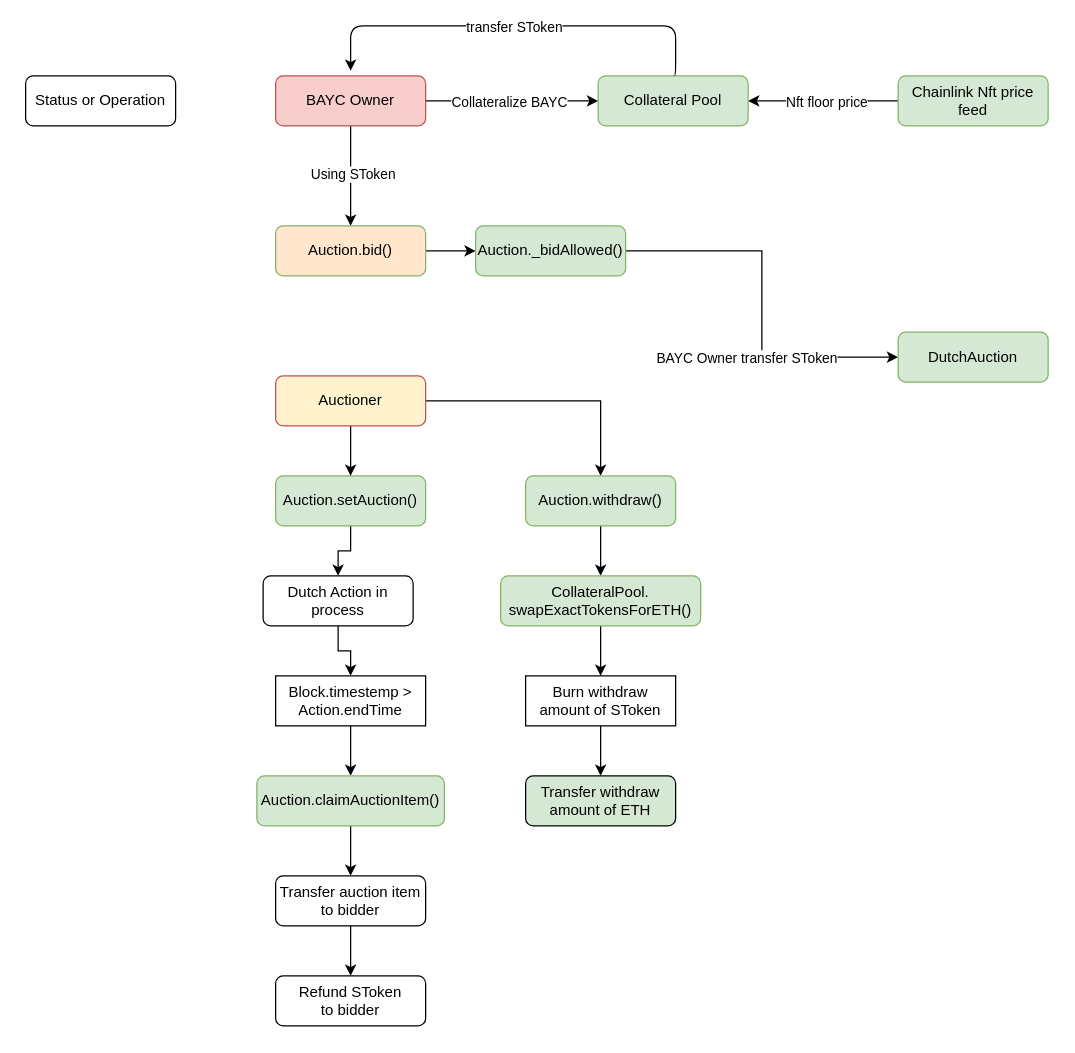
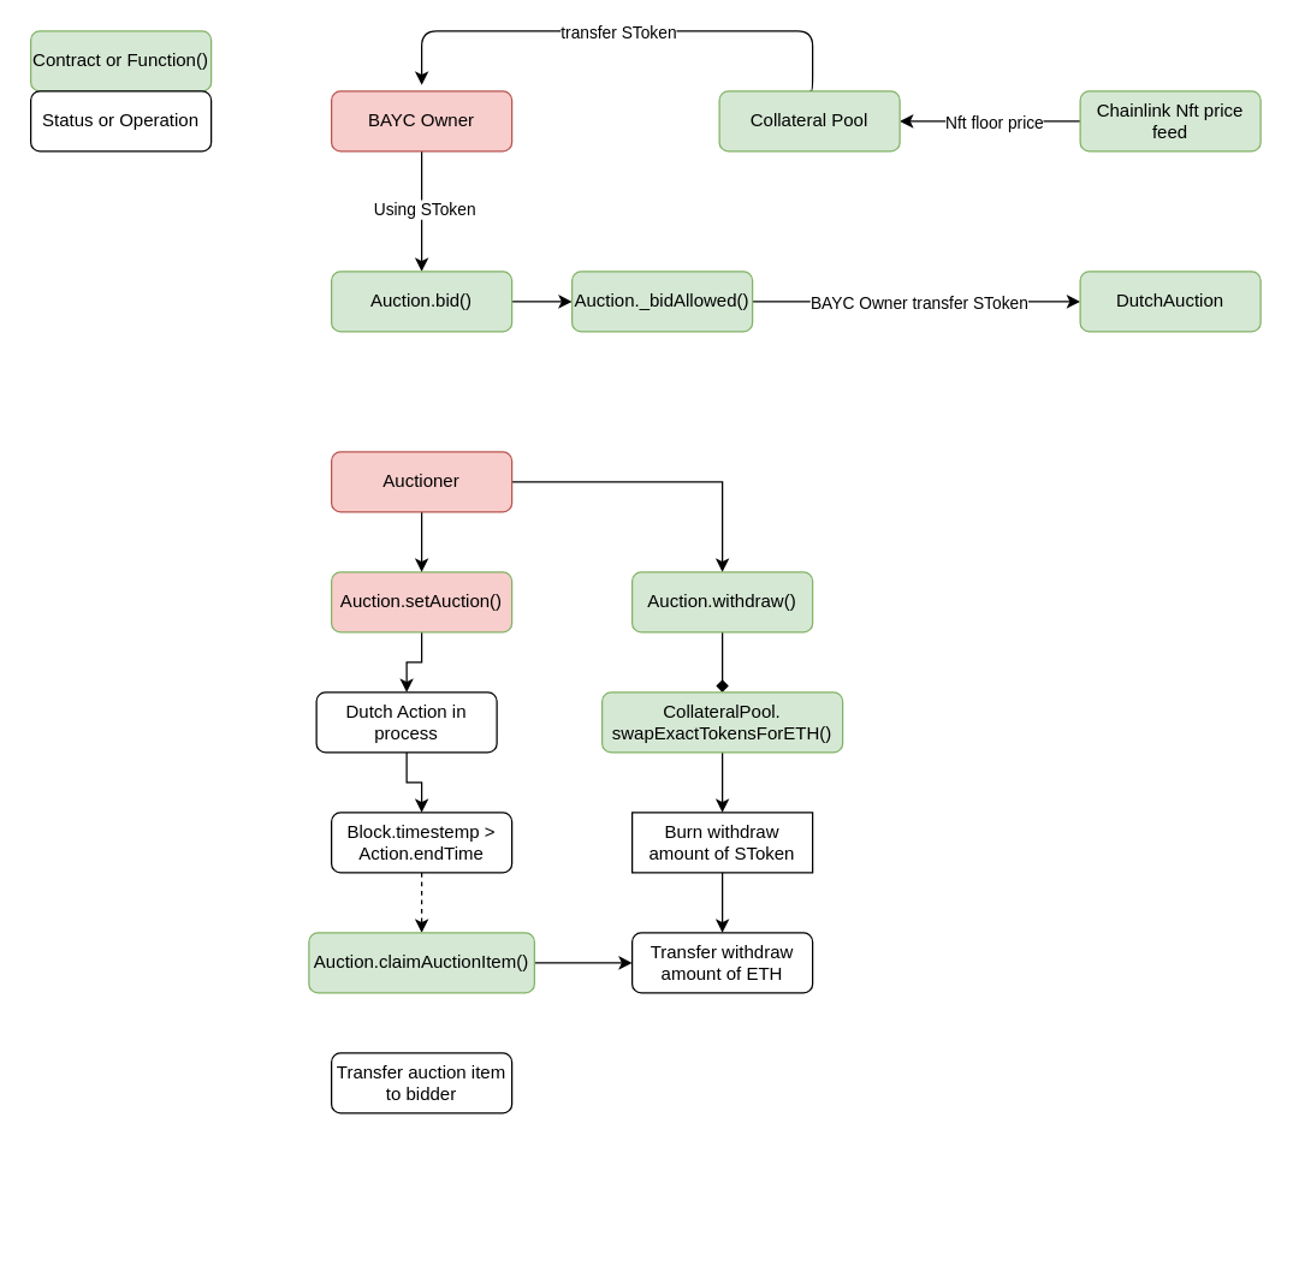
+ <mxCell id="22" value="Contract or Function()" style="rounded=1;whiteSpace=wrap;html=1;fontSize=12;glass=0;strokeWidth=1;shadow=0;labelBackgroundColor=none;fillColor=#d5e8d4;strokeColor=#82b366;" parent="1" vertex="1"><mxGeometry y="20" width="120" height="40" as="geometry" x="20" /></mxCell>
- <mxCell id="2" value="" style="edgeStyle=orthogonalEdgeStyle;rounded=1;orthogonalLoop=1;jettySize=auto;html=1;entryX=0;entryY=0.5;entryDx=0;entryDy=0;labelBackgroundColor=none;fontColor=default;" parent="1" source="6" target="11" edge="1"><mxGeometry relative="1" as="geometry"><mxPoint x="380" y="80" as="targetPoint" /><Array as="points"><mxPoint x="430" y="80" /><mxPoint x="430" y="80" /></Array></mxGeometry></mxCell>
- <mxCell id="3" value="Collateralize&amp;nbsp;BAYC" style="edgeLabel;html=1;align=center;verticalAlign=middle;resizable=0;points=[];" parent="2" vertex="1" connectable="0"><mxGeometry x="-0.041" relative="1" as="geometry"><mxPoint as="offset" /></mxGeometry></mxCell>
- <mxCell id="19" value="Auction.bid()" style="rounded=1;whiteSpace=wrap;html=1;fontSize=12;glass=0;strokeWidth=1;shadow=0;labelBackgroundColor=none;fillColor=#ffe6cc;strokeColor=#82b366;" parent="1" vertex="1"><mxGeometry x="220" y="180" width="120" height="40" as="geometry" /></mxCell>
+ <mxCell id="19" value="Auction.bid()" style="rounded=1;whiteSpace=wrap;html=1;fontSize=12;glass=0;strokeWidth=1;shadow=0;labelBackgroundColor=none;fillColor=#d5e8d4;strokeColor=#82b366;" parent="1" vertex="1"><mxGeometry x="220" y="180" width="120" height="40" as="geometry" /></mxCell>
- <mxCell id="27" value="DutchAuction" style="rounded=1;whiteSpace=wrap;html=1;fontSize=12;glass=0;strokeWidth=1;shadow=0;labelBackgroundColor=none;fillColor=#d5e8d4;strokeColor=#82b366;" parent="1" vertex="1"><mxGeometry x="718" y="265" width="120" height="40" as="geometry" /></mxCell>
+ <mxCell id="27" value="DutchAuction" style="rounded=1;whiteSpace=wrap;html=1;fontSize=12;glass=0;strokeWidth=1;shadow=0;labelBackgroundColor=none;fillColor=#d5e8d4;strokeColor=#82b366;" parent="1" vertex="1"><mxGeometry x="718" y="180" width="120" height="40" as="geometry" /></mxCell>
- <mxCell id="17" value="Auctioner" style="rounded=1;whiteSpace=wrap;html=1;fontSize=12;glass=0;strokeWidth=1;shadow=0;labelBackgroundColor=none;fillColor=#fff2cc;strokeColor=#b85450;" parent="1" vertex="1"><mxGeometry x="220" y="300" width="120" height="40" as="geometry" /></mxCell>
+ <mxCell id="17" value="Auctioner" style="rounded=1;whiteSpace=wrap;html=1;fontSize=12;glass=0;strokeWidth=1;shadow=0;labelBackgroundColor=none;fillColor=#f8cecc;strokeColor=#b85450;" parent="1" vertex="1"><mxGeometry x="220" y="300" width="120" height="40" as="geometry" /></mxCell>
- <mxCell id="14" value="Auction.setAuction()" style="rounded=1;whiteSpace=wrap;html=1;fontSize=12;glass=0;strokeWidth=1;shadow=0;labelBackgroundColor=none;fillColor=#d5e8d4;strokeColor=#82b366;" parent="1" vertex="1"><mxGeometry x="220" y="380" width="120" height="40" as="geometry" /></mxCell>
+ <mxCell id="14" value="Auction.setAuction()" style="rounded=1;whiteSpace=wrap;html=1;fontSize=12;glass=0;strokeWidth=1;shadow=0;labelBackgroundColor=none;fillColor=#f8cecc;strokeColor=#82b366;" parent="1" vertex="1"><mxGeometry x="220" y="380" width="120" height="40" as="geometry" /></mxCell>
- <mxCell id="35" value="" style="edgeStyle=orthogonalEdgeStyle;rounded=0;orthogonalLoop=1;jettySize=auto;html=1;" parent="1" source="36" target="38" edge="1"><mxGeometry relative="1" as="geometry" /></mxCell>
+ <mxCell id="35" value="" style="edgeStyle=orthogonalEdgeStyle;rounded=0;orthogonalLoop=1;jettySize=auto;html=1;endArrow=diamond;" parent="1" source="36" target="38" edge="1"><mxGeometry relative="1" as="geometry" /></mxCell>
- <mxCell id="30" value="Block.timestemp &amp;gt;&lt;br&gt;Action.endTime" style="whiteSpace=wrap;html=1;fontSize=12;glass=0;strokeWidth=1;shadow=0;labelBackgroundColor=none;rounded=0;" parent="1" vertex="1"><mxGeometry x="220" y="540" width="120" height="40" as="geometry" /></mxCell>
+ <mxCell id="30" value="Block.timestemp &amp;gt;&lt;br&gt;Action.endTime" style="rounded=1;whiteSpace=wrap;html=1;fontSize=12;glass=0;strokeWidth=1;shadow=0;labelBackgroundColor=none;" parent="1" vertex="1"><mxGeometry x="220" y="540" width="120" height="40" as="geometry" /></mxCell>
- <mxCell id="29" value="" style="edgeStyle=orthogonalEdgeStyle;rounded=0;orthogonalLoop=1;jettySize=auto;html=1;" parent="1" source="30" target="32" edge="1"><mxGeometry relative="1" as="geometry" /></mxCell>
+ <mxCell id="29" value="" style="edgeStyle=orthogonalEdgeStyle;rounded=0;orthogonalLoop=1;jettySize=auto;html=1;dashed=1;" parent="1" source="30" target="32" edge="1"><mxGeometry relative="1" as="geometry" /></mxCell>
- <mxCell id="41" value="Transfer withdraw amount of ETH" style="rounded=1;whiteSpace=wrap;html=1;fontSize=12;glass=0;strokeWidth=1;shadow=0;labelBackgroundColor=none;fillColor=#d5e8d4;" parent="1" vertex="1"><mxGeometry x="420" y="620" width="120" height="40" as="geometry" /></mxCell>
+ <mxCell id="41" value="Transfer withdraw amount of ETH" style="rounded=1;whiteSpace=wrap;html=1;fontSize=12;glass=0;strokeWidth=1;shadow=0;labelBackgroundColor=none;" parent="1" vertex="1"><mxGeometry x="420" y="620" width="120" height="40" as="geometry" /></mxCell>
- <mxCell id="31" value="" style="edgeStyle=orthogonalEdgeStyle;rounded=0;orthogonalLoop=1;jettySize=auto;html=1;" parent="1" source="32" target="34" edge="1"><mxGeometry relative="1" as="geometry" /></mxCell>
+ <mxCell id="31" value="" style="edgeStyle=orthogonalEdgeStyle;rounded=0;orthogonalLoop=1;jettySize=auto;html=1;" parent="1" source="32" target="41" edge="1"><mxGeometry relative="1" as="geometry" /></mxCell>
- <mxCell id="33" value="" style="edgeStyle=orthogonalEdgeStyle;rounded=0;orthogonalLoop=1;jettySize=auto;html=1;" parent="1" source="34" target="28" edge="1"><mxGeometry relative="1" as="geometry" /></mxCell>
- <mxCell id="28" value="Refund SToken &lt;br&gt;to bidder" style="rounded=1;whiteSpace=wrap;html=1;fontSize=12;glass=0;strokeWidth=1;shadow=0;labelBackgroundColor=none;" parent="1" vertex="1"><mxGeometry x="220" y="780" width="120" height="40" as="geometry" /></mxCell>
